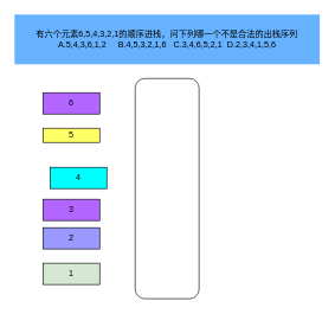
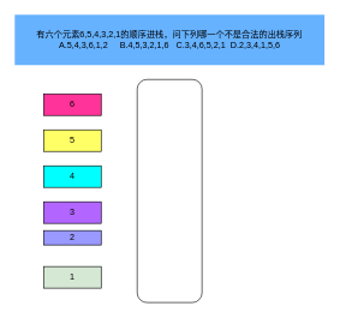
- <mxCell id="5" value="6" style="rounded=0;whiteSpace=wrap;html=1;fillColor=#b266ff;" vertex="1" parent="1"><mxGeometry x="60" y="130" width="80" height="30" as="geometry" /></mxCell>
+ <mxCell id="5" value="6" style="rounded=0;whiteSpace=wrap;html=1;fillColor=#FF3399;" vertex="1" parent="1"><mxGeometry x="60" y="130" width="80" height="30" as="geometry" /></mxCell>
- <mxCell id="6" value="5" style="rounded=0;whiteSpace=wrap;html=1;fillColor=#FFFF66;" vertex="1" parent="1"><mxGeometry x="60" y="180" width="80" height="20" as="geometry" /></mxCell>
+ <mxCell id="6" value="5" style="rounded=0;whiteSpace=wrap;html=1;fillColor=#FFFF66;" vertex="1" parent="1"><mxGeometry x="60" y="180" width="80" height="30" as="geometry" /></mxCell>
- <mxCell id="7" value="4" style="rounded=0;whiteSpace=wrap;html=1;fillColor=#00FFFF;" vertex="1" parent="1"><mxGeometry x="70" y="235" width="80" height="30" as="geometry" /></mxCell>
+ <mxCell id="7" value="4" style="rounded=0;whiteSpace=wrap;html=1;fillColor=#00FFFF;" vertex="1" parent="1"><mxGeometry x="60" y="230" width="80" height="30" as="geometry" /></mxCell>
- <mxCell id="9" value="2" style="rounded=0;whiteSpace=wrap;html=1;fillColor=#9999FF;" vertex="1" parent="1"><mxGeometry x="60" y="320" width="80" height="30" as="geometry" /></mxCell>
+ <mxCell id="9" value="2" style="rounded=0;whiteSpace=wrap;html=1;fillColor=#9999FF;" vertex="1" parent="1"><mxGeometry x="60" y="320" width="80" height="20" as="geometry" /></mxCell>
